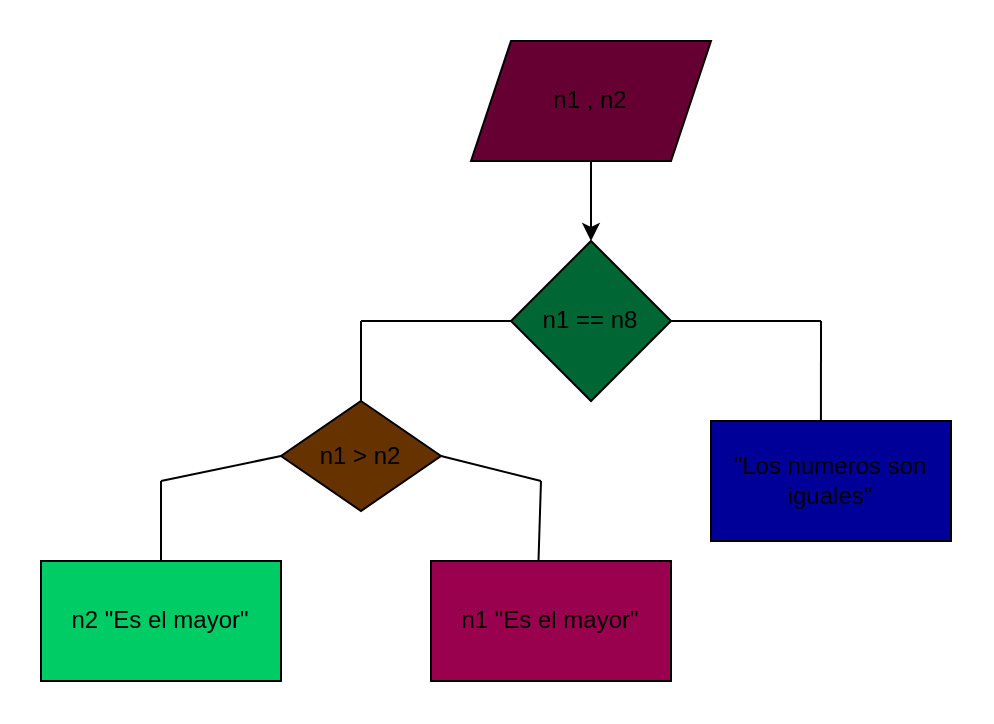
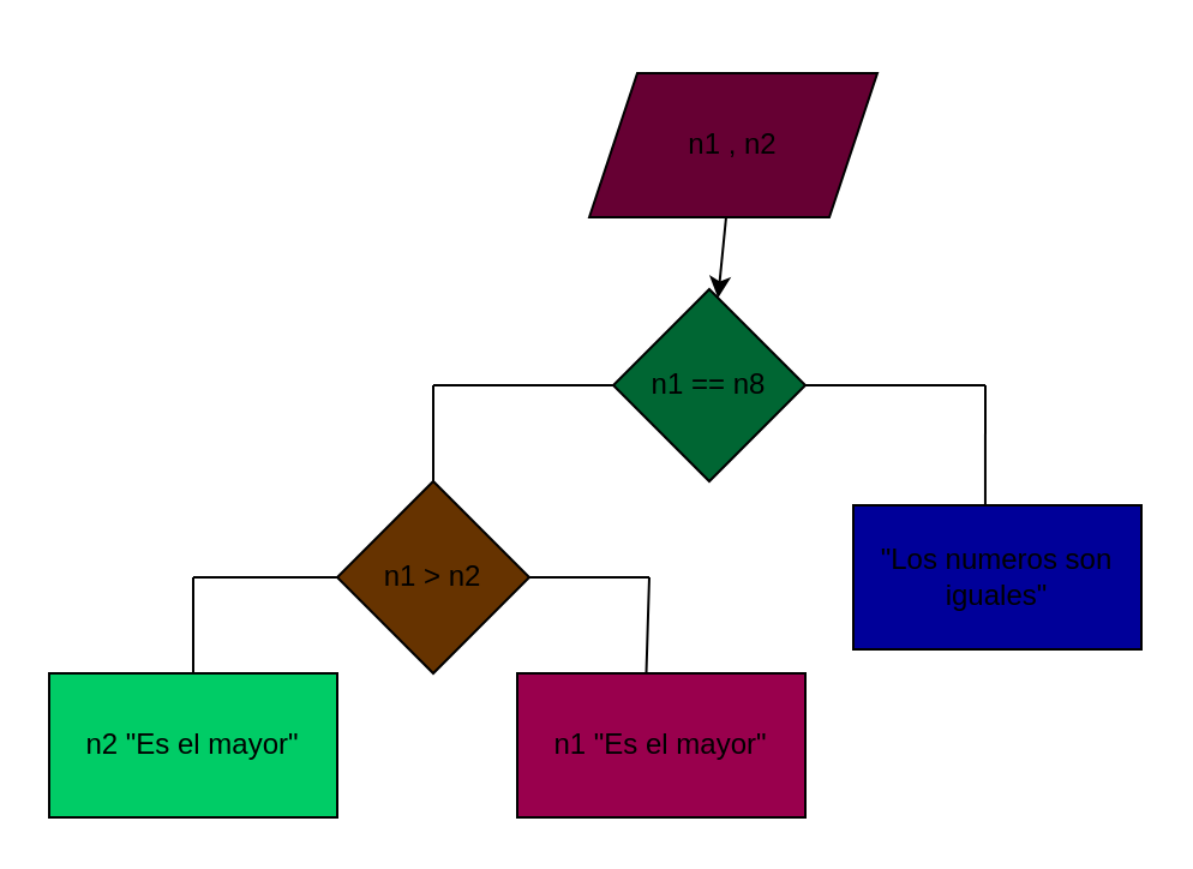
- <mxCell id="3" value="n1 , n2" style="shape=parallelogram;perimeter=parallelogramPerimeter;whiteSpace=wrap;html=1;fixedSize=1;fillColor=#660033;" vertex="1" parent="1"><mxGeometry x="235" y="20" width="120" height="60" as="geometry" /></mxCell>
+ <mxCell id="3" value="n1 , n2" style="shape=parallelogram;perimeter=parallelogramPerimeter;whiteSpace=wrap;html=1;fixedSize=1;fillColor=#660033;" vertex="1" parent="1"><mxGeometry x="245" y="30" width="120" height="60" as="geometry" /></mxCell>
- <mxCell id="8" value="n1 &amp;gt; n2" style="rhombus;whiteSpace=wrap;html=1;fillColor=#663300;" vertex="1" parent="1"><mxGeometry x="140" y="200" width="80" height="55" as="geometry" /></mxCell>
+ <mxCell id="8" value="n1 &amp;gt; n2" style="rhombus;whiteSpace=wrap;html=1;fillColor=#663300;" vertex="1" parent="1"><mxGeometry x="140" y="200" width="80" height="80" as="geometry" /></mxCell>
